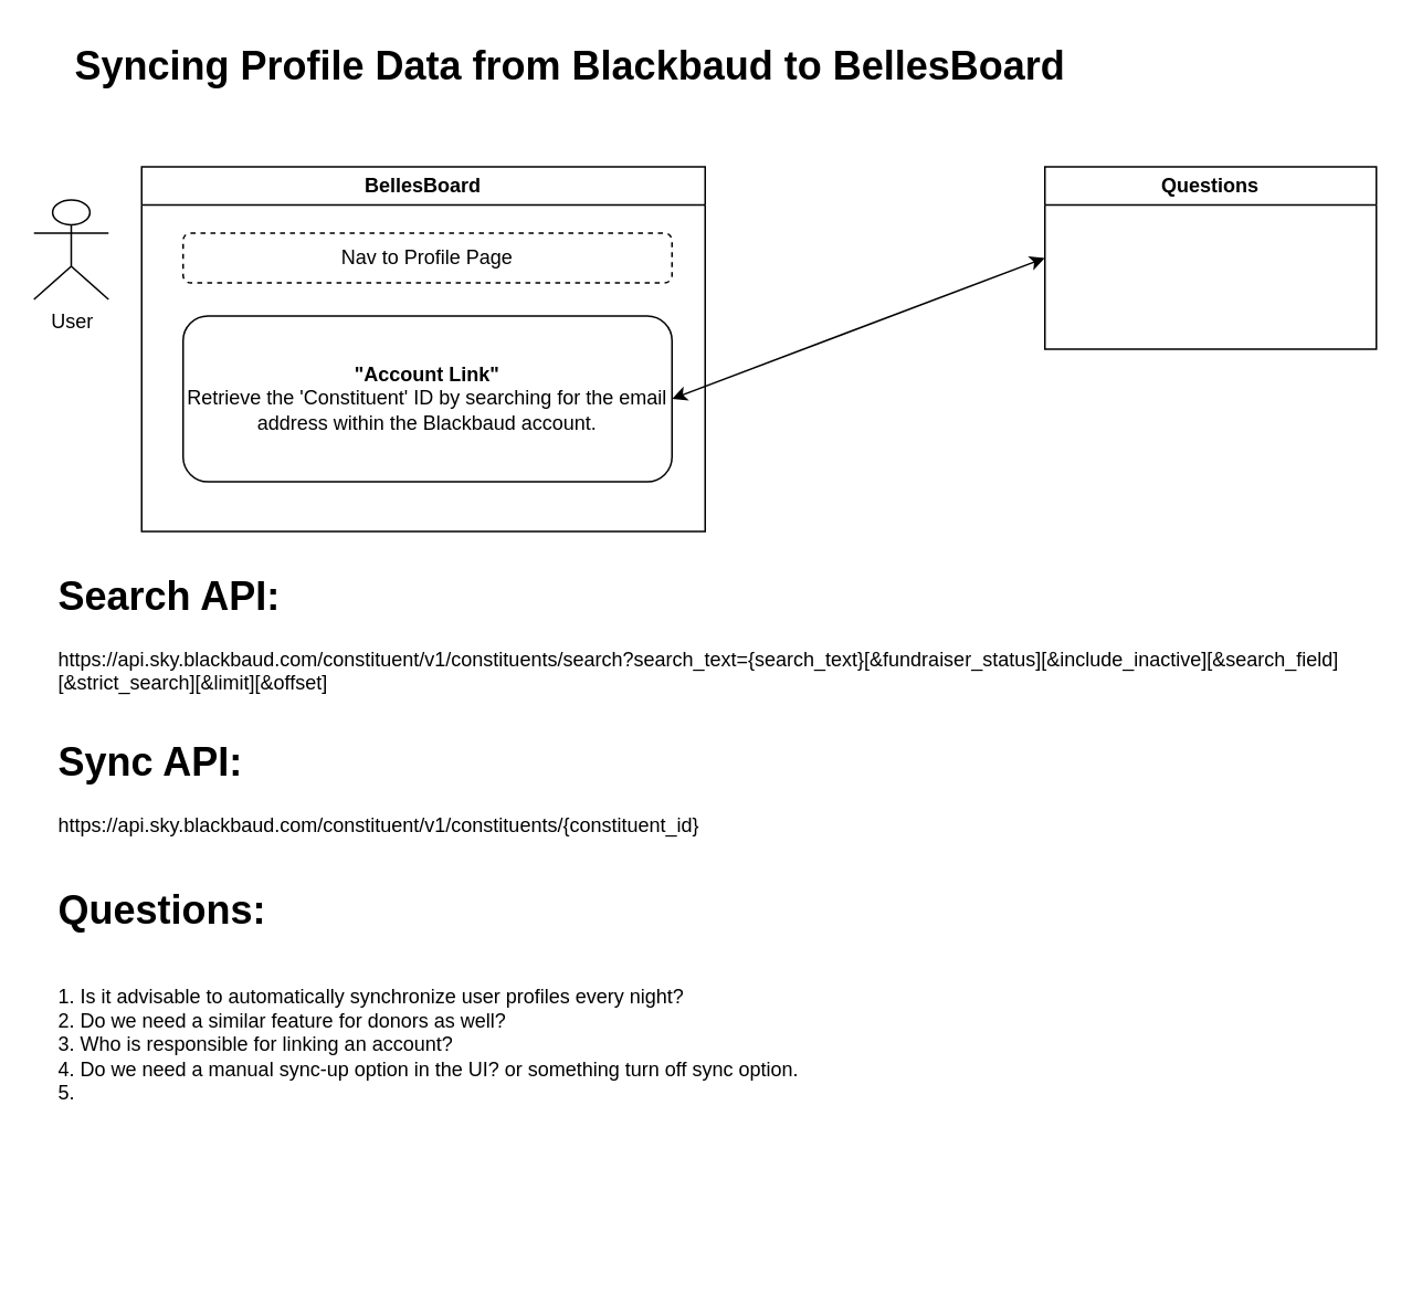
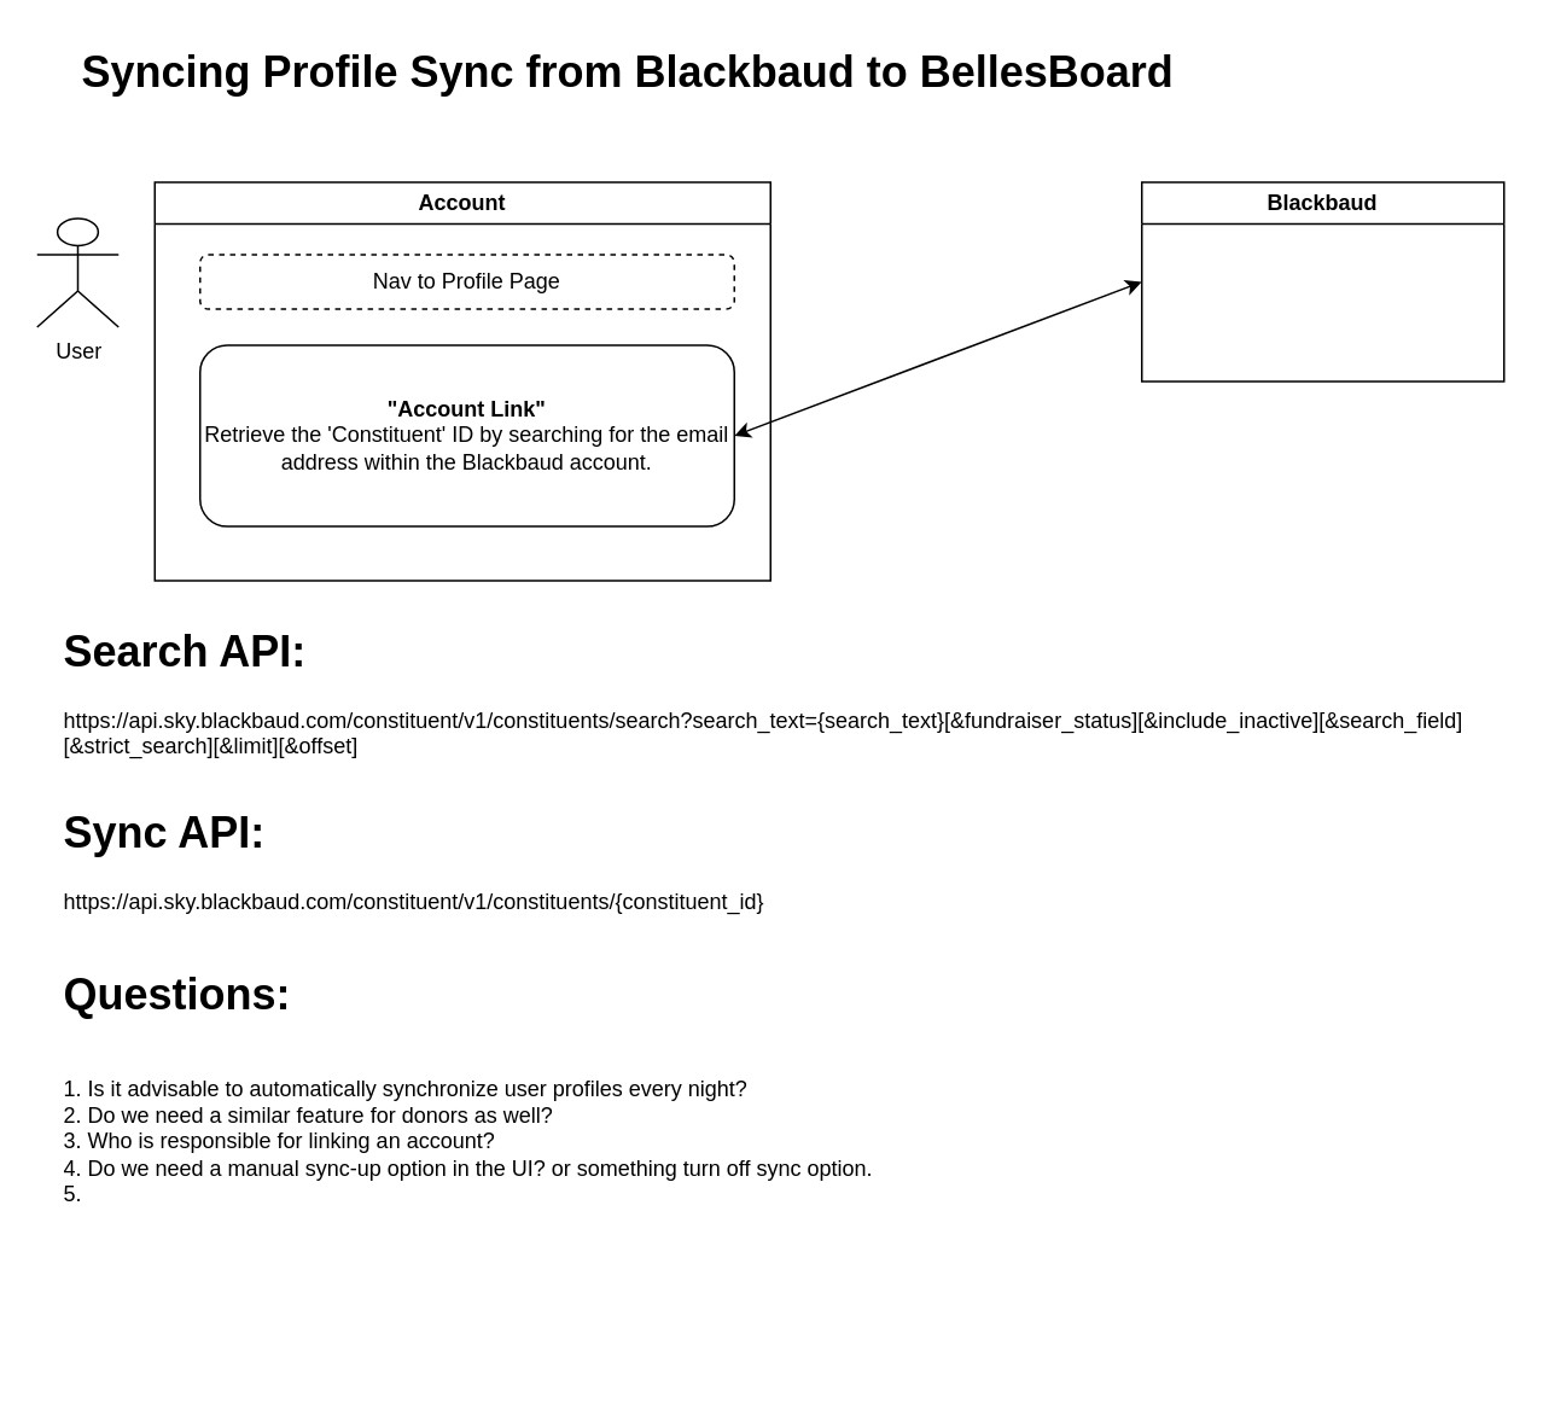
- <mxCell id="7" value="&lt;h1&gt;Syncing Profile Data from Blackbaud to BellesBoard&lt;br&gt;&lt;/h1&gt;&lt;p&gt;&lt;br&gt;&lt;/p&gt;" style="text;html=1;strokeColor=none;fillColor=none;spacing=5;spacingTop=-20;whiteSpace=wrap;overflow=hidden;rounded=0;" vertex="1" parent="1"><mxGeometry x="40" width="780" height="40" as="geometry" y="20" /></mxCell>
+ <mxCell id="7" value="&lt;h1&gt;Syncing Profile Sync from Blackbaud to BellesBoard&lt;br&gt;&lt;/h1&gt;&lt;p&gt;&lt;br&gt;&lt;/p&gt;" style="text;html=1;strokeColor=none;fillColor=none;spacing=5;spacingTop=-20;whiteSpace=wrap;overflow=hidden;rounded=0;" vertex="1" parent="1"><mxGeometry x="40" width="780" height="40" as="geometry" y="20" /></mxCell>
- <mxCell id="2" value="BellesBoard" style="swimlane;whiteSpace=wrap;html=1;startSize=23;" vertex="1" parent="1"><mxGeometry x="85" y="100" width="340" height="220" as="geometry" /></mxCell>
+ <mxCell id="2" value="Account" style="swimlane;whiteSpace=wrap;html=1;startSize=23;" vertex="1" parent="1"><mxGeometry x="85" y="100" width="340" height="220" as="geometry" /></mxCell>
- <mxCell id="5" value="Questions" style="swimlane;whiteSpace=wrap;html=1;" vertex="1" parent="1"><mxGeometry x="630" y="100" width="200" height="110" as="geometry" /></mxCell>
+ <mxCell id="5" value="Blackbaud" style="swimlane;whiteSpace=wrap;html=1;" vertex="1" parent="1"><mxGeometry x="630" y="100" width="200" height="110" as="geometry" /></mxCell>
